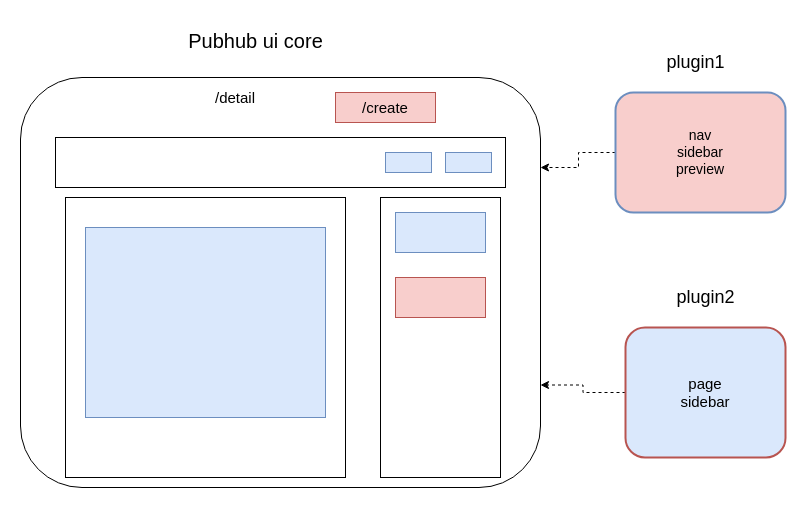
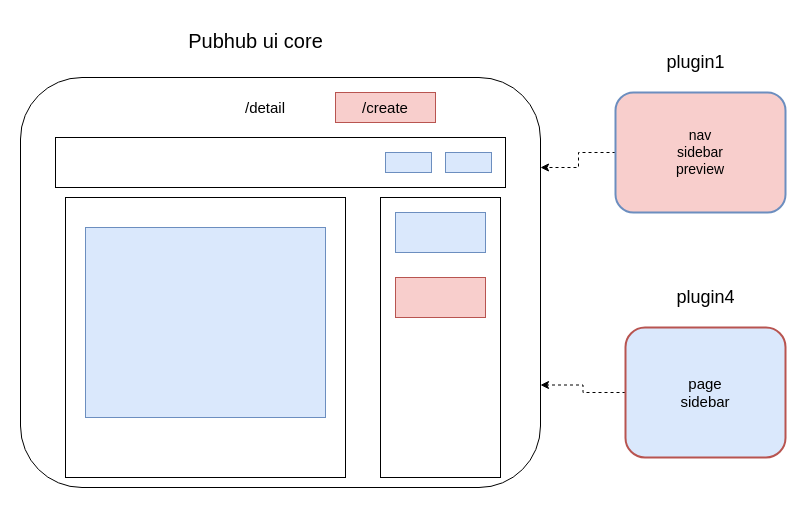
- <mxCell id="18" value="/detail" style="text;html=1;align=center;verticalAlign=middle;whiteSpace=wrap;rounded=0;fontSize=15;" vertex="1" parent="1"><mxGeometry x="205" y="82" width="60" height="30" as="geometry" /></mxCell>
+ <mxCell id="18" value="/detail" style="text;html=1;align=center;verticalAlign=middle;whiteSpace=wrap;rounded=0;fontSize=15;" vertex="1" parent="1"><mxGeometry x="235" y="92" width="60" height="30" as="geometry" /></mxCell>
- <mxCell id="8" value="plugin2" style="text;html=1;align=center;verticalAlign=middle;resizable=0;points=[];autosize=1;strokeColor=none;fillColor=none;strokeWidth=3;fontSize=18;" vertex="1" parent="1"><mxGeometry x="665" y="277" width="80" height="40" as="geometry" /></mxCell>
+ <mxCell id="8" value="plugin4" style="text;html=1;align=center;verticalAlign=middle;resizable=0;points=[];autosize=1;strokeColor=none;fillColor=none;strokeWidth=3;fontSize=18;" vertex="1" parent="1"><mxGeometry x="665" y="277" width="80" height="40" as="geometry" /></mxCell>
